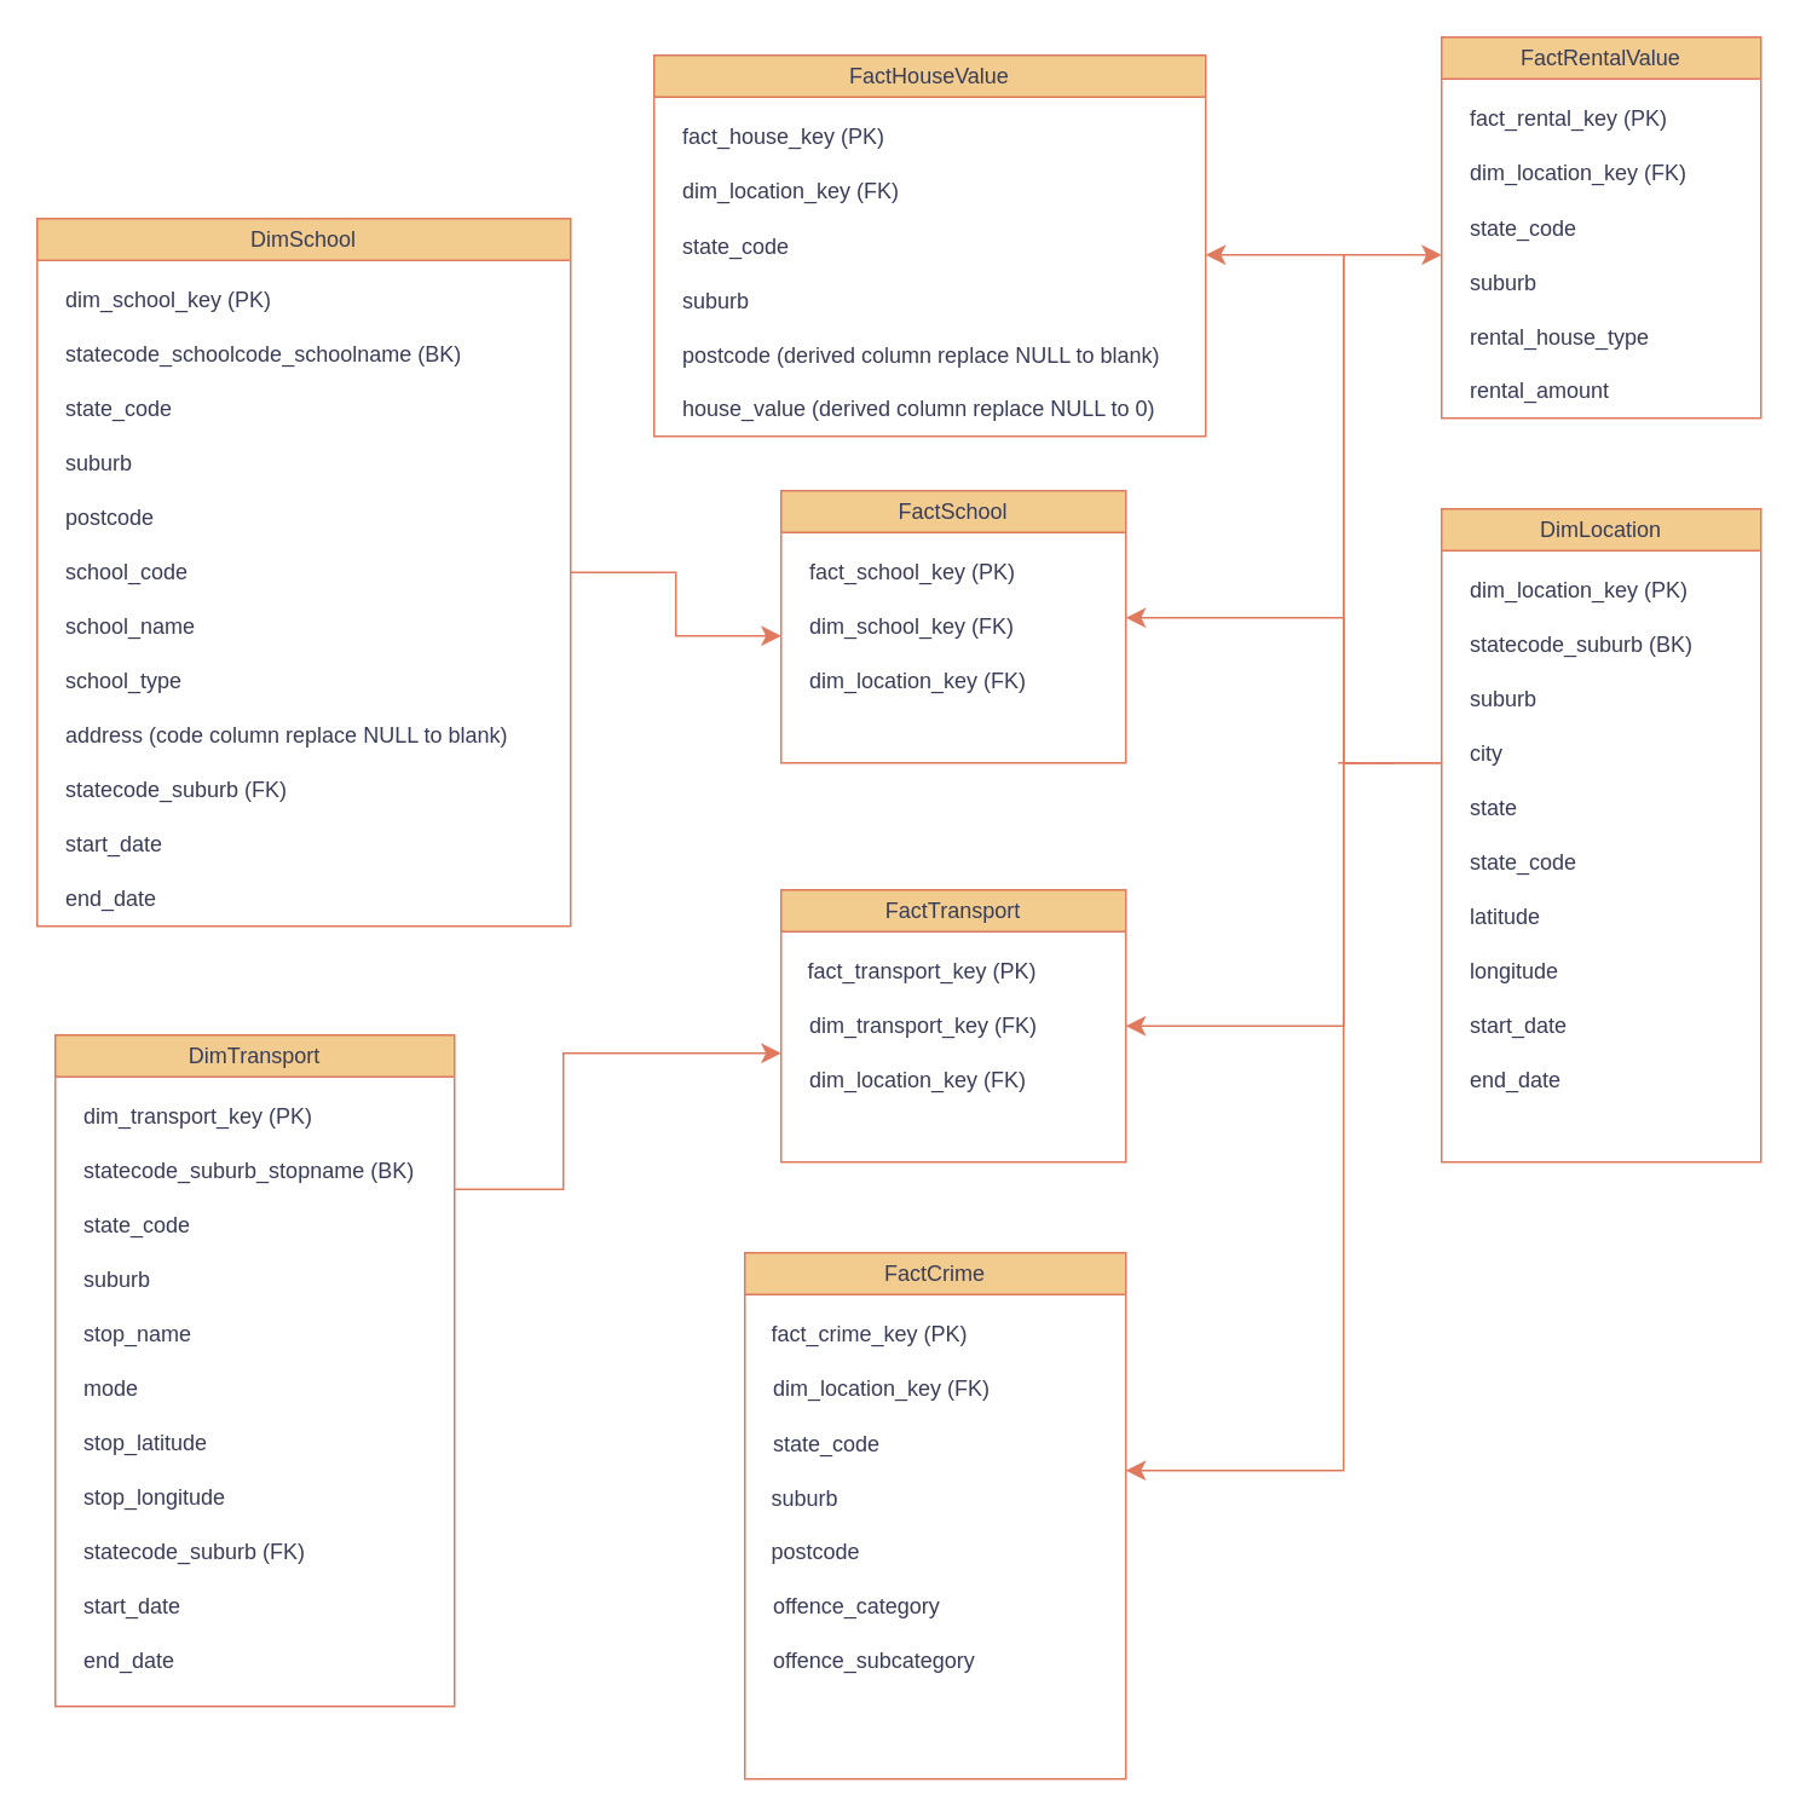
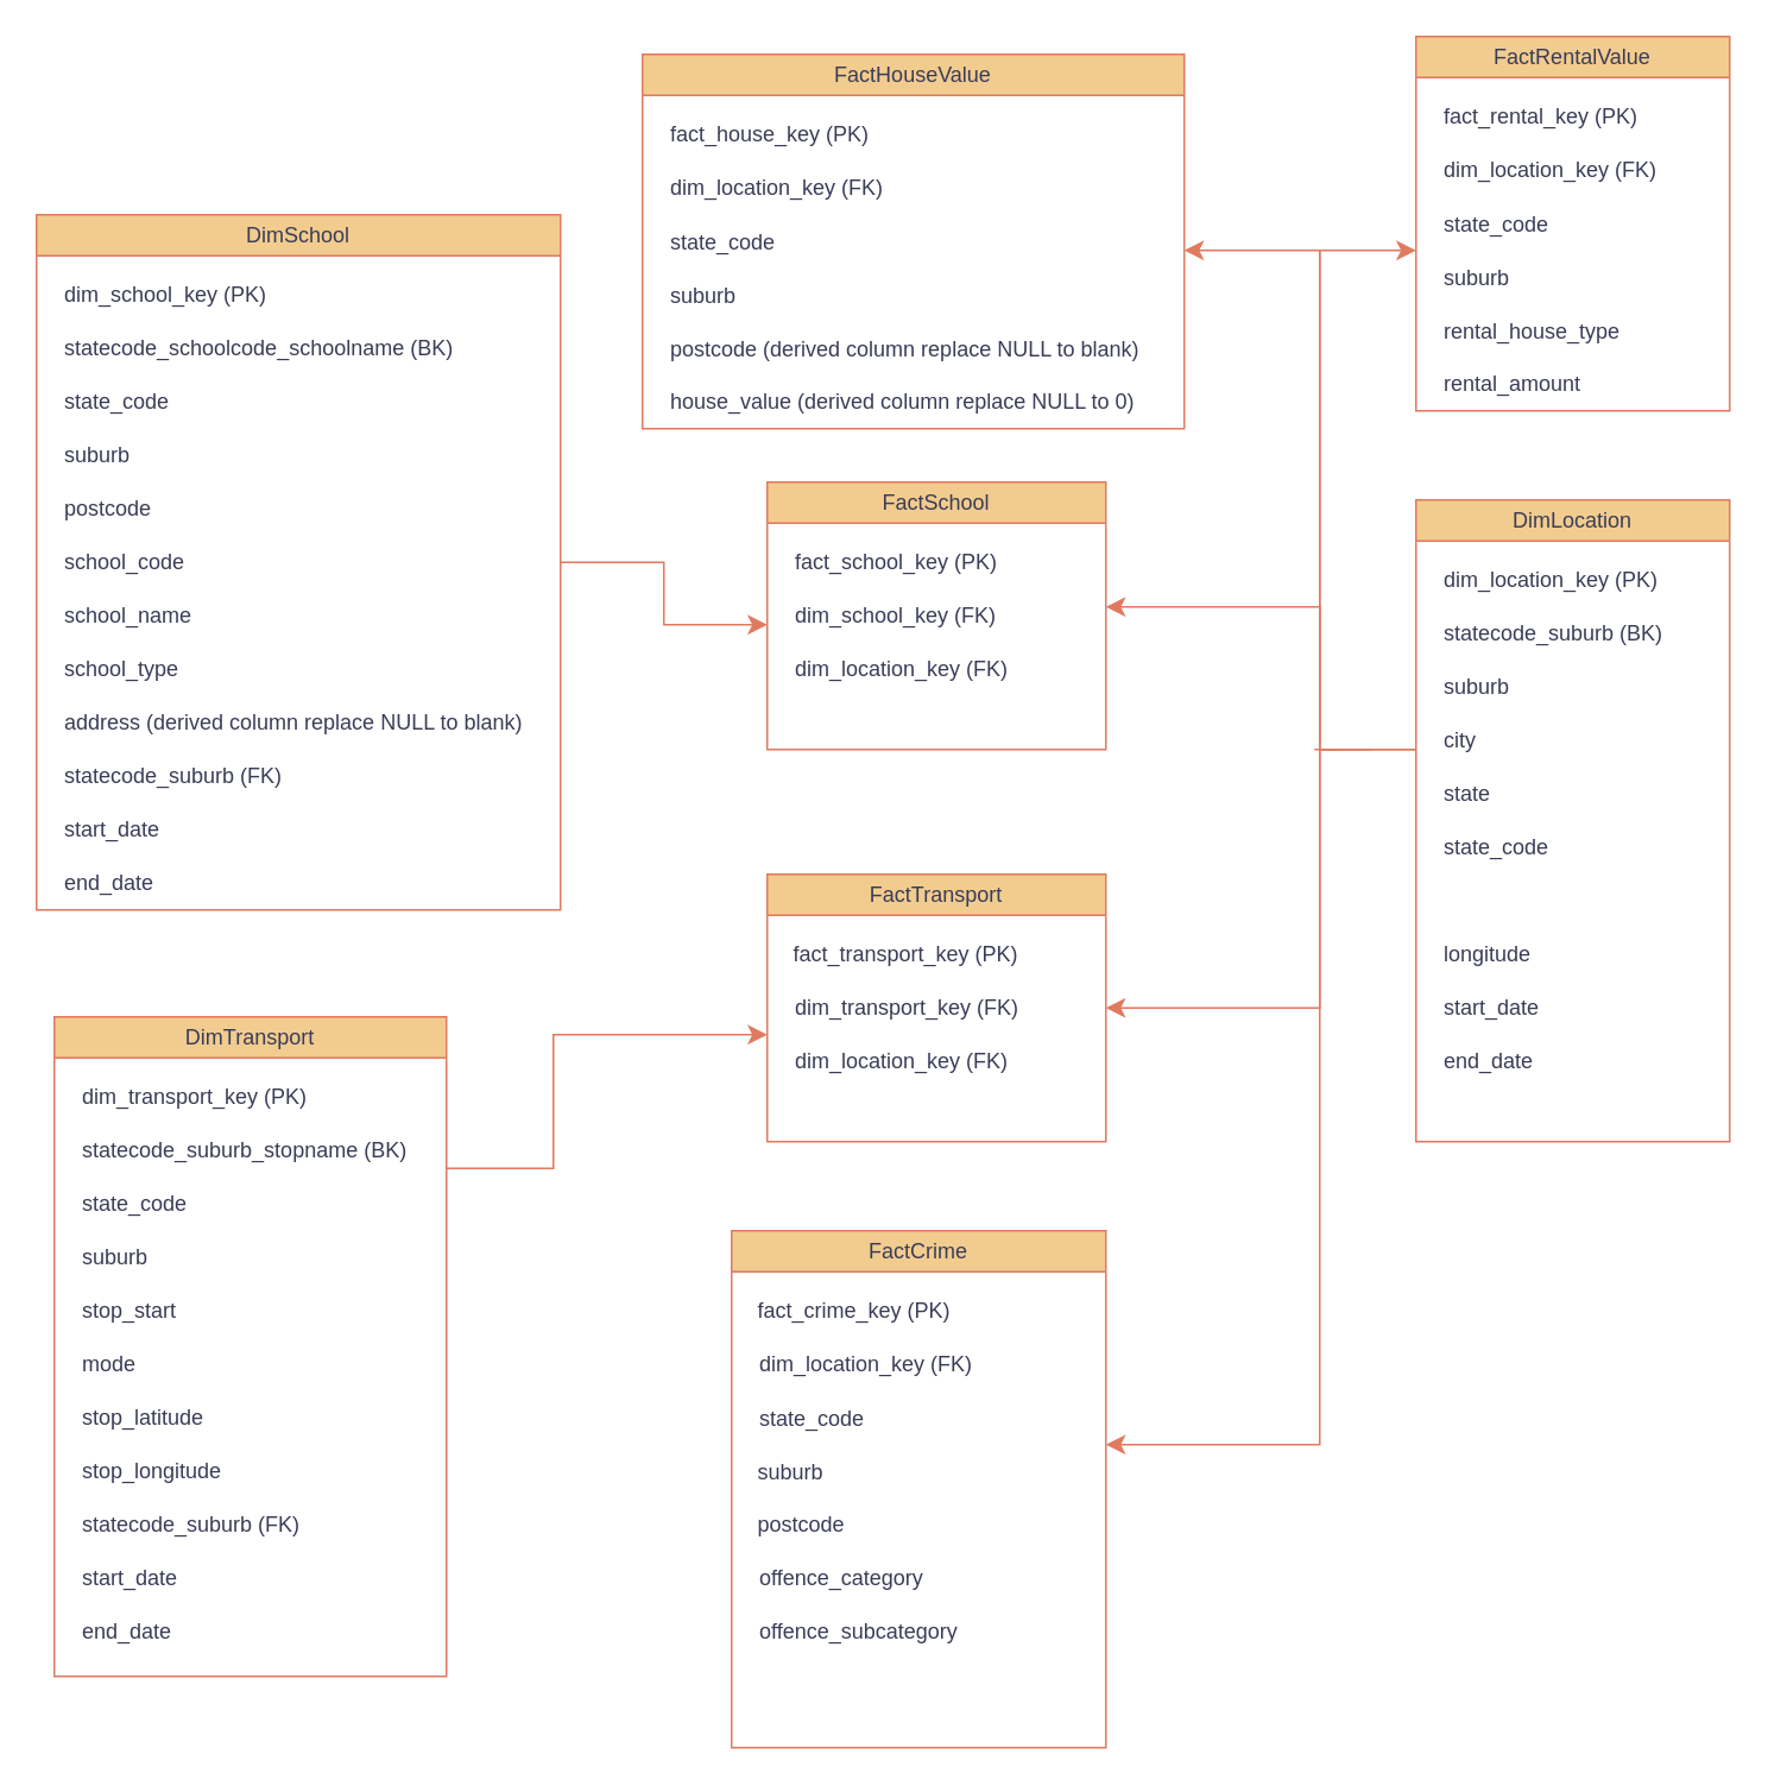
- <mxCell id="27" value="address (code column replace NULL to blank)" style="text;html=1;align=left;verticalAlign=middle;resizable=0;points=[];autosize=1;strokeColor=none;fillColor=none;labelBackgroundColor=none;fontColor=#393C56;" parent="21" vertex="1"><mxGeometry x="14" y="270" width="280" height="30" as="geometry" /></mxCell>
+ <mxCell id="27" value="address (derived column replace NULL to blank)" style="text;html=1;align=left;verticalAlign=middle;resizable=0;points=[];autosize=1;strokeColor=none;fillColor=none;labelBackgroundColor=none;fontColor=#393C56;" parent="21" vertex="1"><mxGeometry x="14" y="270" width="280" height="30" as="geometry" /></mxCell>
- <mxCell id="17" value="latitude" style="text;html=1;align=left;verticalAlign=middle;resizable=0;points=[];autosize=1;strokeColor=none;fillColor=none;labelBackgroundColor=none;fontColor=#393C56;" parent="10" vertex="1"><mxGeometry x="14" y="210" width="60" height="30" as="geometry" /></mxCell>
- <mxCell id="46" value="stop_name" style="text;html=1;align=left;verticalAlign=middle;resizable=0;points=[];autosize=1;strokeColor=none;fillColor=none;labelBackgroundColor=none;fontColor=#393C56;" parent="37" vertex="1"><mxGeometry x="14" y="150" width="80" height="30" as="geometry" /></mxCell>
+ <mxCell id="46" value="stop_start" style="text;html=1;align=left;verticalAlign=middle;resizable=0;points=[];autosize=1;strokeColor=none;fillColor=none;labelBackgroundColor=none;fontColor=#393C56;" parent="37" vertex="1"><mxGeometry x="14" y="150" width="80" height="30" as="geometry" /></mxCell>
